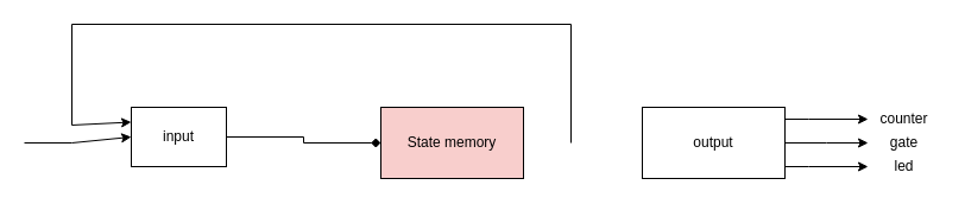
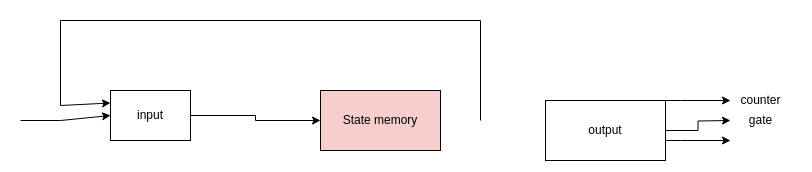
- <mxCell id="7" style="edgeStyle=orthogonalEdgeStyle;rounded=0;orthogonalLoop=1;jettySize=auto;html=1;endArrow=diamond;" parent="1" source="8" target="2" edge="1"><mxGeometry relative="1" as="geometry" /></mxCell>
+ <mxCell id="7" style="edgeStyle=orthogonalEdgeStyle;rounded=0;orthogonalLoop=1;jettySize=auto;html=1;" parent="1" source="8" target="2" edge="1"><mxGeometry relative="1" as="geometry" /></mxCell>
- <mxCell id="6" value="output" style="rounded=0;whiteSpace=wrap;html=1;" parent="1" vertex="1"><mxGeometry x="540" y="90" width="120" height="60" as="geometry" /></mxCell>
+ <mxCell id="6" value="output" style="rounded=0;whiteSpace=wrap;html=1;" parent="1" vertex="1"><mxGeometry x="545" y="100" width="120" height="60" as="geometry" /></mxCell>
- <mxCell id="13" value="led" style="text;html=1;align=center;verticalAlign=middle;resizable=0;points=[];autosize=1;strokeColor=none;fillColor=none;" parent="1" vertex="1"><mxGeometry x="745" y="130" width="30" height="20" as="geometry" /></mxCell>
